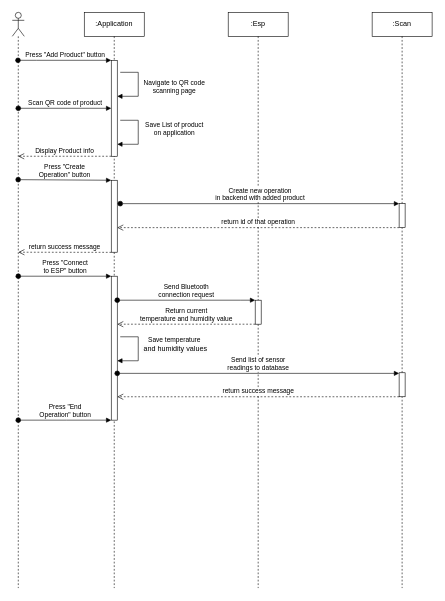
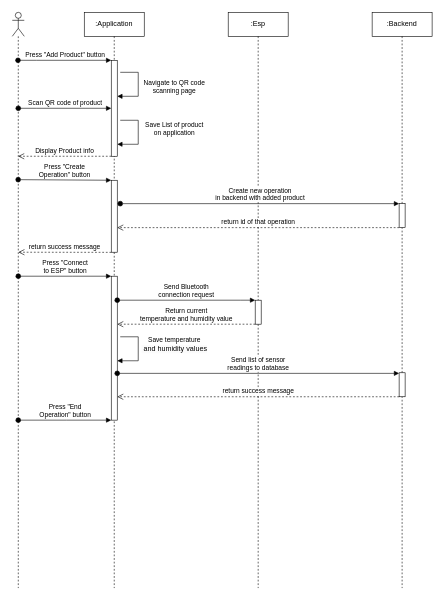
- <mxCell id="10" value=":Scan" style="shape=umlLifeline;perimeter=lifelinePerimeter;whiteSpace=wrap;html=1;container=1;dropTarget=0;collapsible=0;recursiveResize=0;outlineConnect=0;portConstraint=eastwest;newEdgeStyle={&quot;edgeStyle&quot;:&quot;elbowEdgeStyle&quot;,&quot;elbow&quot;:&quot;vertical&quot;,&quot;curved&quot;:0,&quot;rounded&quot;:0};" parent="1" vertex="1"><mxGeometry x="620" y="20" width="100" height="960" as="geometry" /></mxCell>
+ <mxCell id="10" value=":Backend" style="shape=umlLifeline;perimeter=lifelinePerimeter;whiteSpace=wrap;html=1;container=1;dropTarget=0;collapsible=0;recursiveResize=0;outlineConnect=0;portConstraint=eastwest;newEdgeStyle={&quot;edgeStyle&quot;:&quot;elbowEdgeStyle&quot;,&quot;elbow&quot;:&quot;vertical&quot;,&quot;curved&quot;:0,&quot;rounded&quot;:0};" parent="1" vertex="1"><mxGeometry x="620" y="20" width="100" height="960" as="geometry" /></mxCell>
